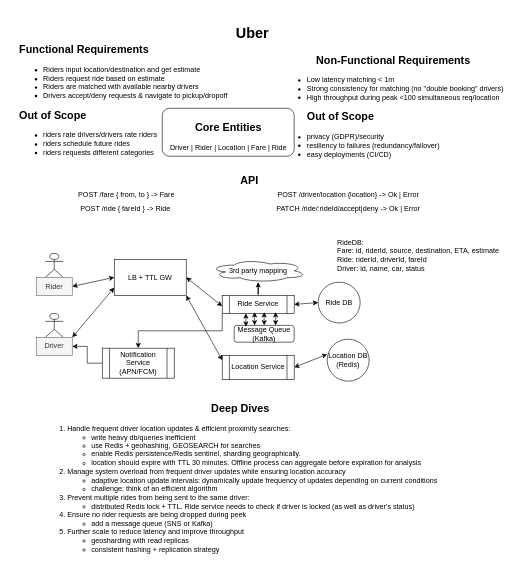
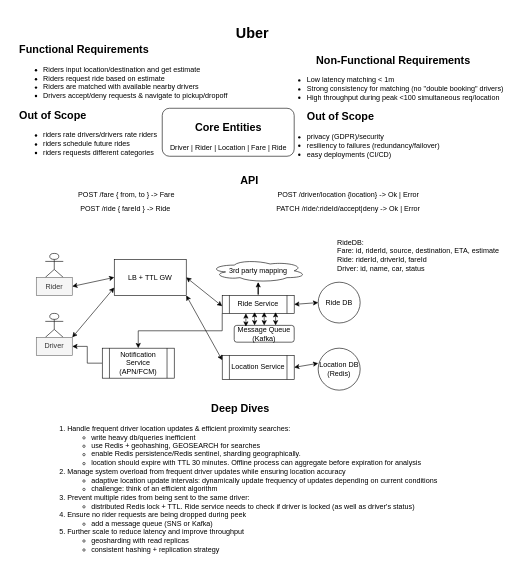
- <mxCell id="29" value="Location DB (Redis)" style="ellipse;whiteSpace=wrap;html=1;aspect=fixed;" vertex="1" parent="1"><mxGeometry x="545" y="565" width="70" height="70" as="geometry" /></mxCell>
+ <mxCell id="29" value="Location DB (Redis)" style="ellipse;whiteSpace=wrap;html=1;aspect=fixed;" vertex="1" parent="1"><mxGeometry x="530" y="580" width="70" height="70" as="geometry" /></mxCell>
